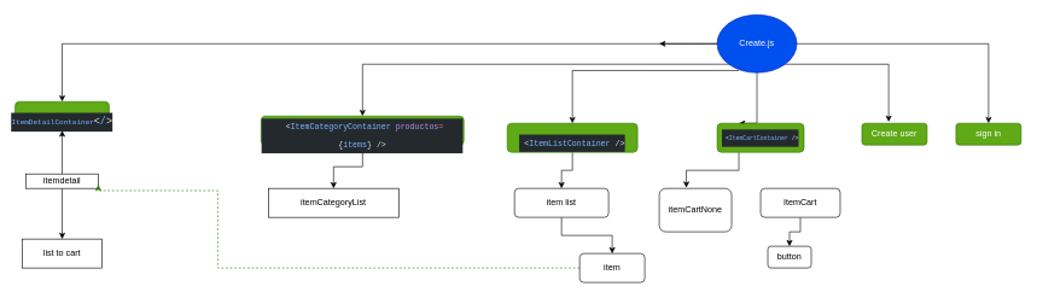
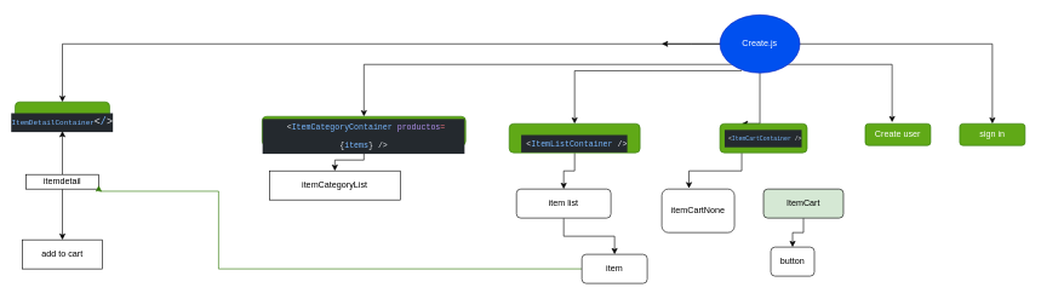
- <mxCell id="23" value="itemCategoryList" style="rounded=0;whiteSpace=wrap;html=1;" parent="1" vertex="1"><mxGeometry x="370" y="260" width="180" height="40" as="geometry" /></mxCell>
+ <mxCell id="23" value="itemCategoryList" style="rounded=0;whiteSpace=wrap;html=1;" parent="1" vertex="1"><mxGeometry x="370" y="235" width="180" height="40" as="geometry" /></mxCell>
- <mxCell id="30" value="ItemCart" style="rounded=1;whiteSpace=wrap;html=1;" parent="1" vertex="1"><mxGeometry x="1050" y="260" width="110" height="40" as="geometry" /></mxCell>
+ <mxCell id="30" value="ItemCart" style="rounded=1;whiteSpace=wrap;html=1;fillColor=#d5e8d4;" parent="1" vertex="1"><mxGeometry x="1050" y="260" width="110" height="40" as="geometry" /></mxCell>
- <mxCell id="22" value="list to cart&lt;br&gt;" style="rounded=0;whiteSpace=wrap;html=1;" parent="1" vertex="1"><mxGeometry x="30" y="330" width="110" height="40" as="geometry" /></mxCell>
+ <mxCell id="22" value="add to cart&lt;br&gt;" style="rounded=0;whiteSpace=wrap;html=1;" parent="1" vertex="1"><mxGeometry x="30" y="330" width="110" height="40" as="geometry" /></mxCell>
- <mxCell id="31" value="button" style="rounded=1;whiteSpace=wrap;html=1;" parent="1" vertex="1"><mxGeometry x="1060" y="340" width="60" height="30" as="geometry" /></mxCell>
+ <mxCell id="31" value="button" style="rounded=1;whiteSpace=wrap;html=1;" parent="1" vertex="1"><mxGeometry x="1060" y="340" width="60" height="40" as="geometry" /></mxCell>
- <mxCell id="26" style="edgeStyle=orthogonalEdgeStyle;rounded=0;orthogonalLoop=1;jettySize=auto;html=1;exitX=0;exitY=0.5;exitDx=0;exitDy=0;entryX=1;entryY=0.75;entryDx=0;entryDy=0;fillColor=#60a917;strokeColor=#2D7600;fontFamily=Helvetica;dashed=1;" parent="1" source="27" target="21" edge="1"><mxGeometry relative="1" as="geometry"><mxPoint x="240" y="270" as="targetPoint" /><Array as="points"><mxPoint x="300" y="370" /><mxPoint x="300" y="263" /></Array></mxGeometry></mxCell>
+ <mxCell id="26" style="edgeStyle=orthogonalEdgeStyle;rounded=0;orthogonalLoop=1;jettySize=auto;html=1;exitX=0;exitY=0.5;exitDx=0;exitDy=0;entryX=1;entryY=0.75;entryDx=0;entryDy=0;fillColor=#60a917;strokeColor=#2D7600;fontFamily=Helvetica;" parent="1" source="27" target="21" edge="1"><mxGeometry relative="1" as="geometry"><mxPoint x="240" y="270" as="targetPoint" /><Array as="points"><mxPoint x="300" y="370" /><mxPoint x="300" y="263" /></Array></mxGeometry></mxCell>
